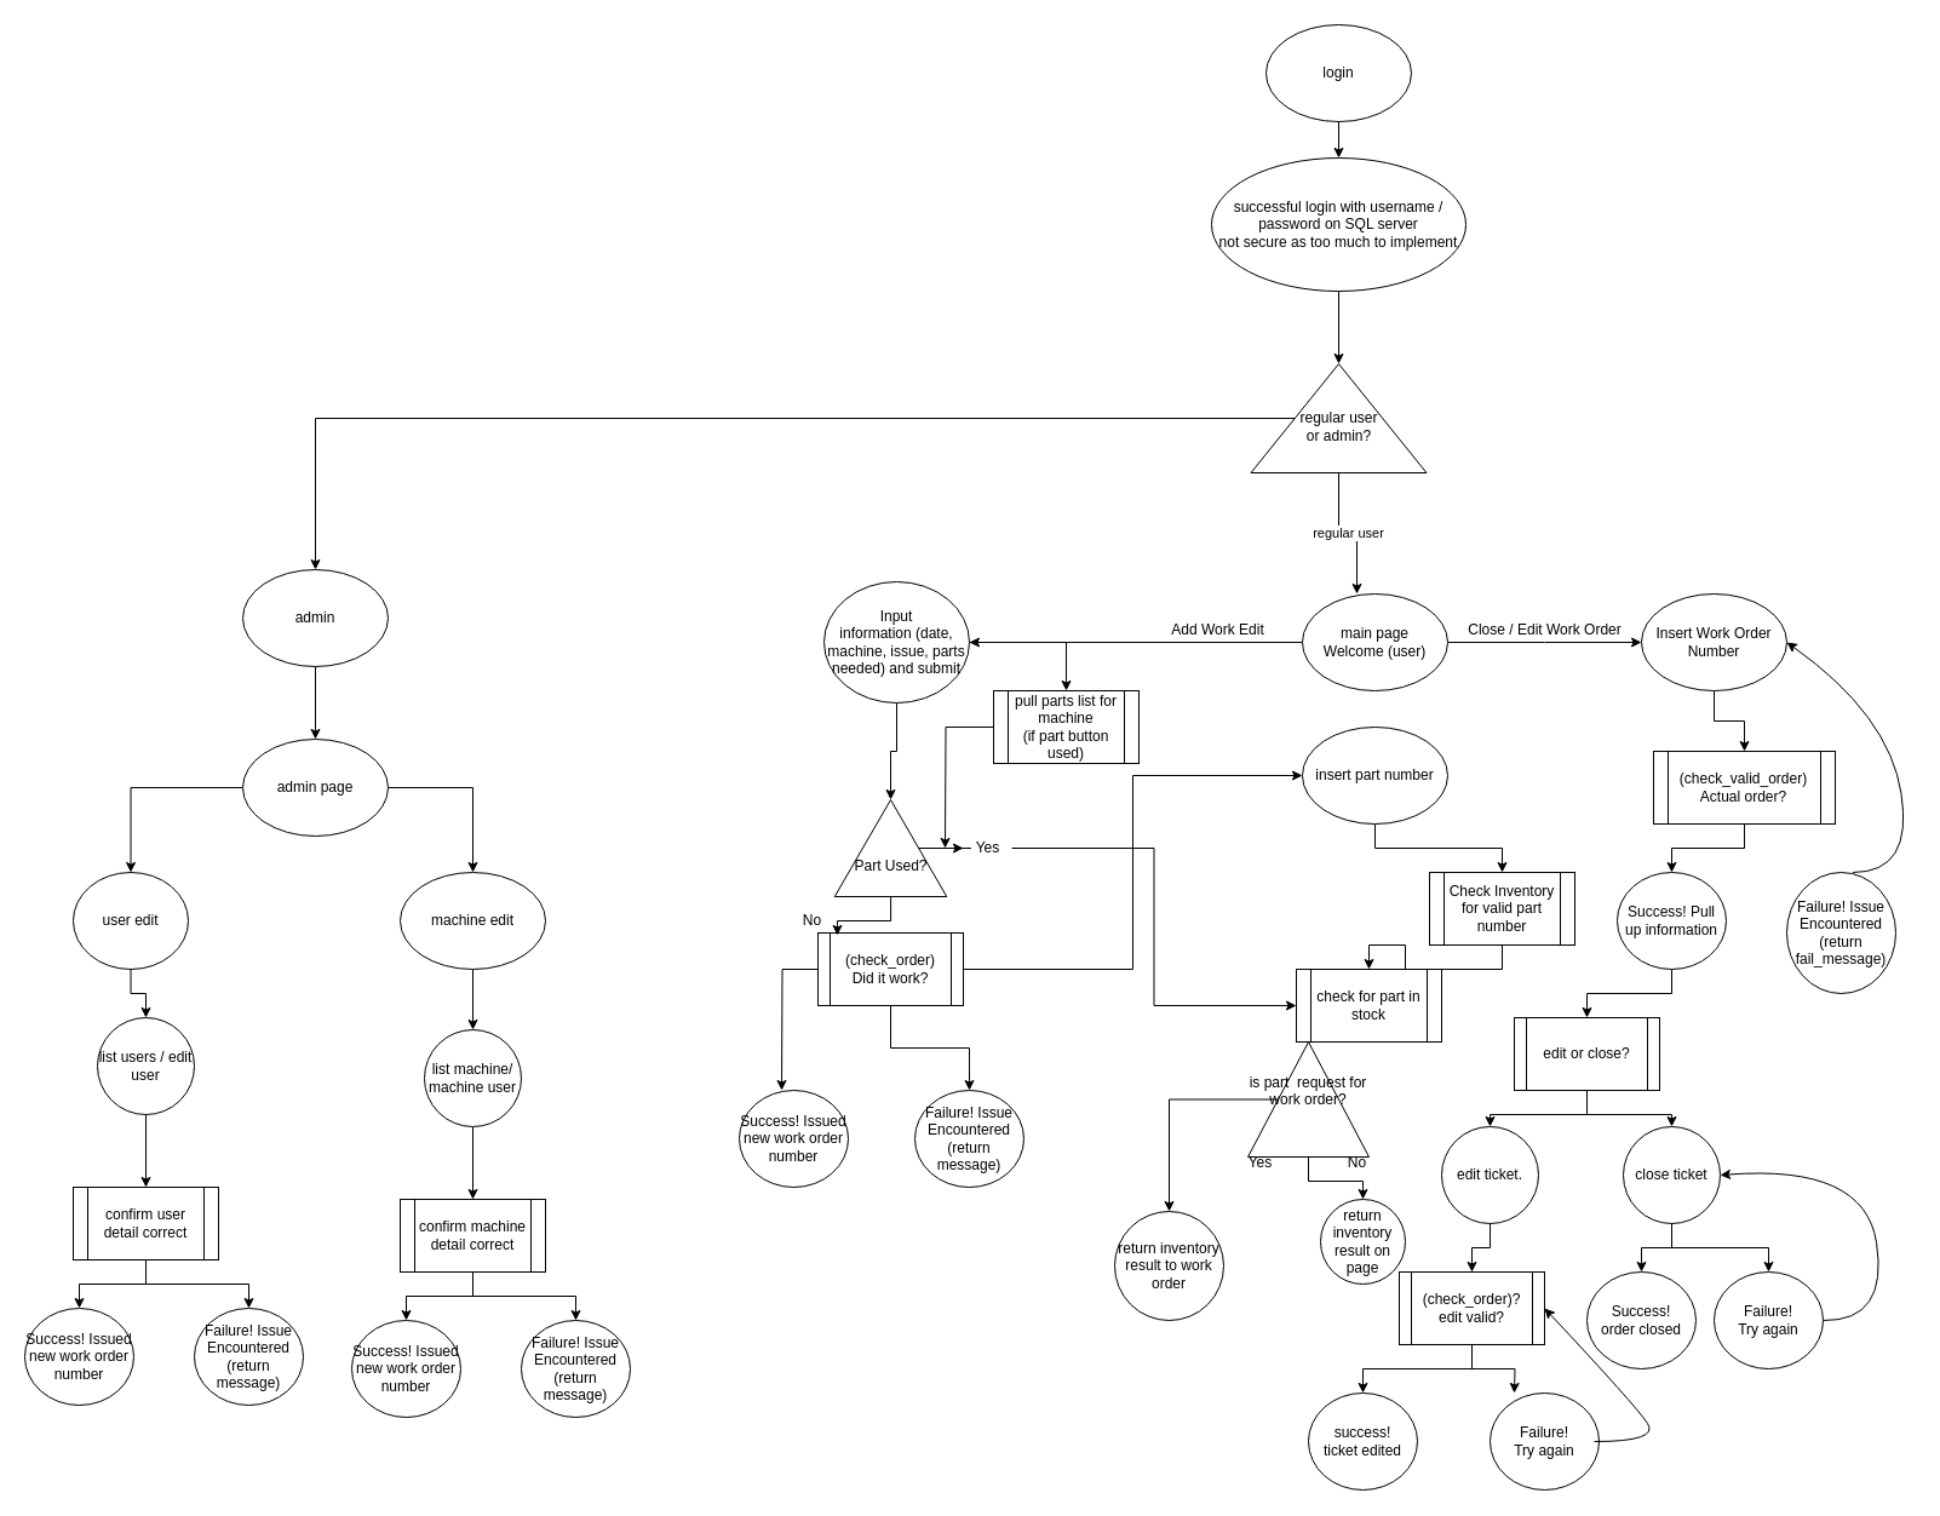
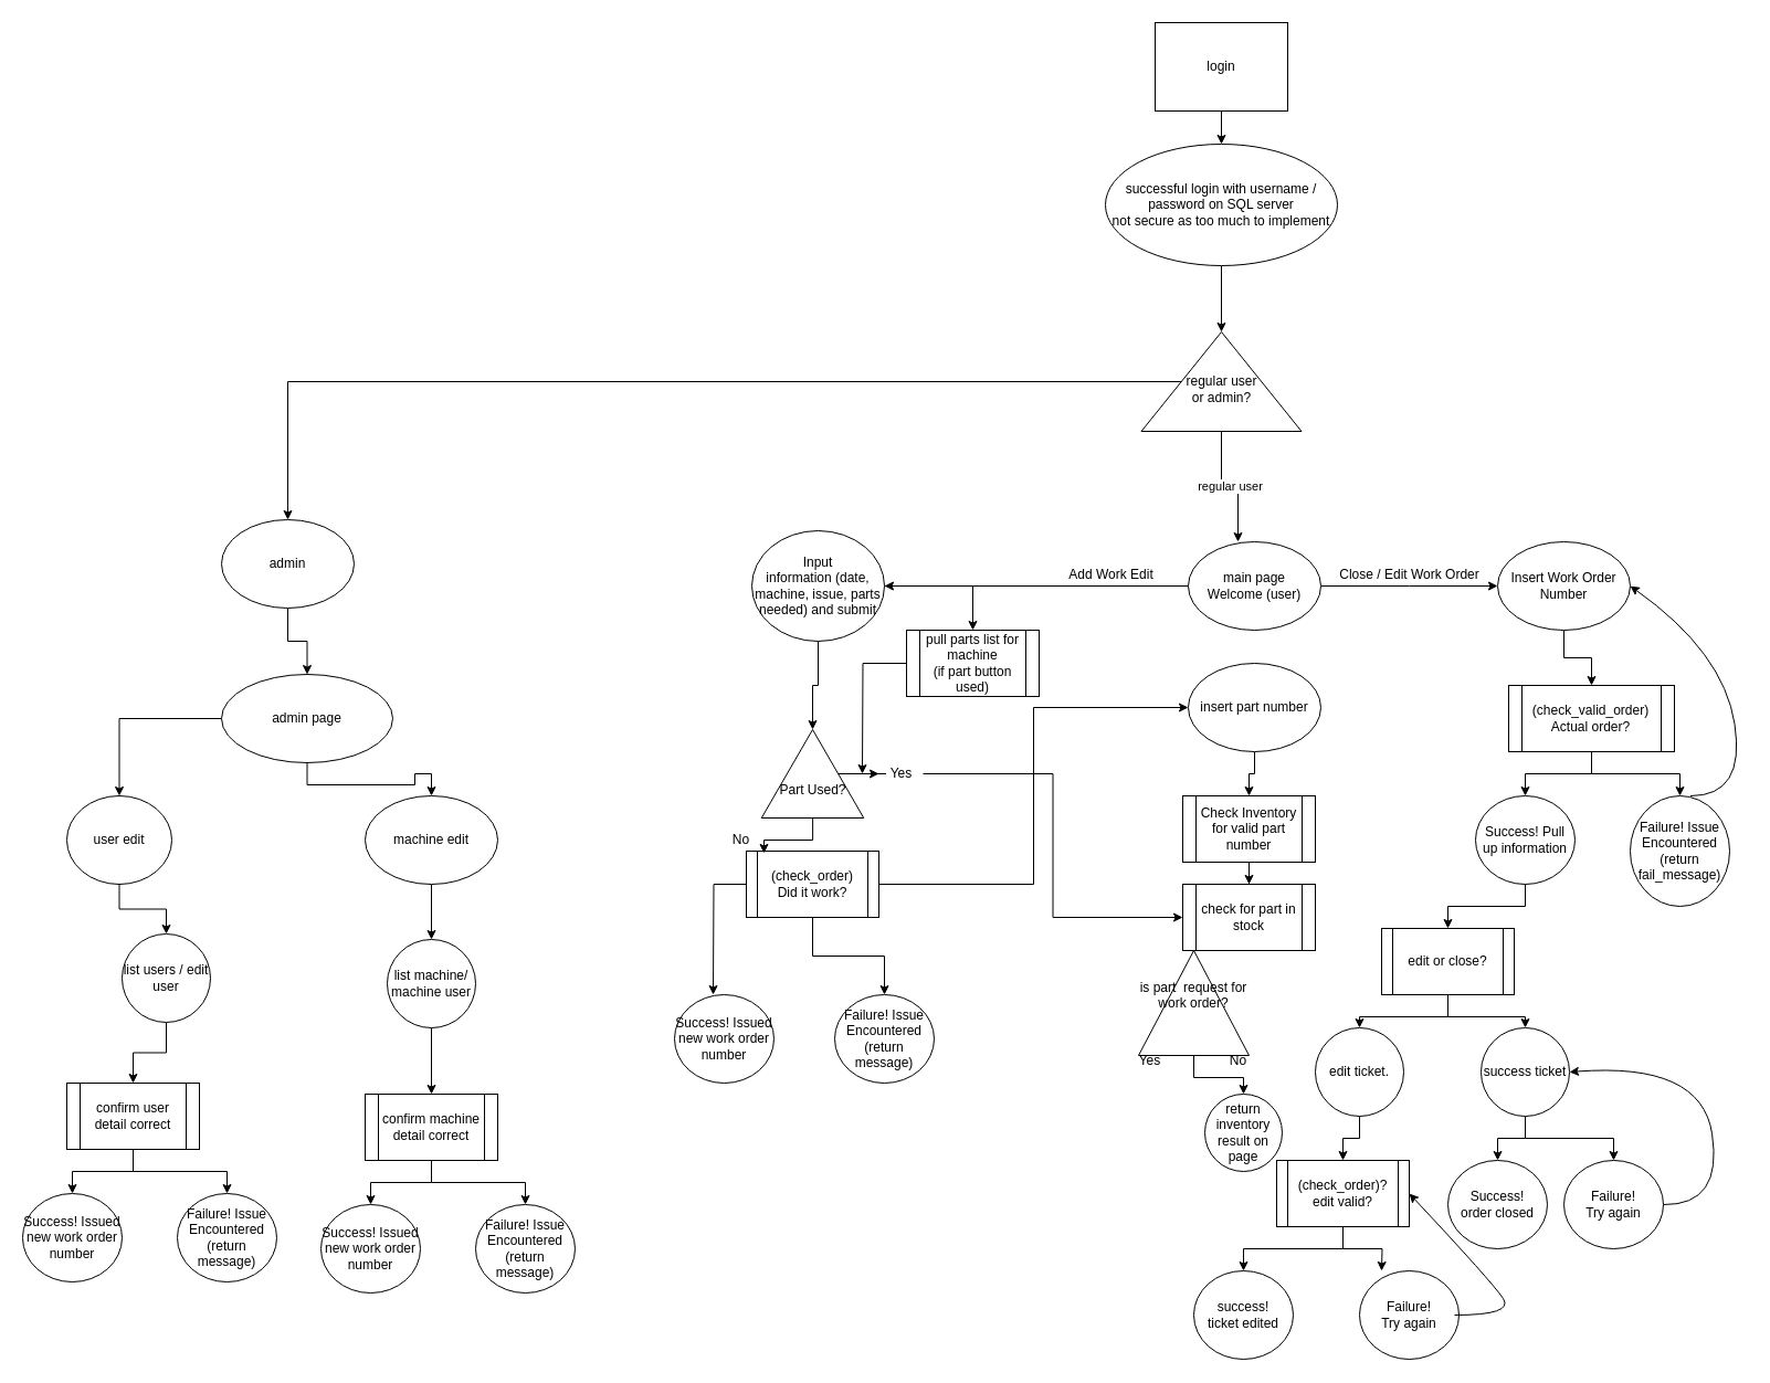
- <mxCell id="2" value="&lt;div&gt;login&lt;/div&gt;" style="ellipse;whiteSpace=wrap;html=1;" vertex="1" parent="1"><mxGeometry x="1045" y="20" width="120" height="80" as="geometry" /></mxCell>
+ <mxCell id="2" value="&lt;div&gt;login&lt;/div&gt;" style="whiteSpace=wrap;html=1;rounded=0;" vertex="1" parent="1"><mxGeometry x="1045" y="20" width="120" height="80" as="geometry" /></mxCell>
- <mxCell id="73" value="admin page" style="ellipse;whiteSpace=wrap;html=1;" vertex="1" parent="1"><mxGeometry x="200" y="610" width="120" height="80" as="geometry" /></mxCell>
+ <mxCell id="73" value="admin page" style="ellipse;whiteSpace=wrap;html=1;" vertex="1" parent="1"><mxGeometry x="200" y="610" width="155" height="80" as="geometry" /></mxCell>
+ <mxCell id="22" style="edgeStyle=orthogonalEdgeStyle;rounded=0;orthogonalLoop=1;jettySize=auto;html=1;entryX=0.5;entryY=0;entryDx=0;entryDy=0;" edge="1" parent="1" source="23" target="26"><mxGeometry relative="1" as="geometry" /></mxCell>
- <mxCell id="54" value="&lt;div&gt;Check Inventory for valid part number&lt;/div&gt;" style="shape=process;whiteSpace=wrap;html=1;backgroundOutline=1;" vertex="1" parent="1"><mxGeometry x="1180" y="720" width="120" height="60" as="geometry" /></mxCell>
+ <mxCell id="54" value="&lt;div&gt;Check Inventory for valid part number&lt;/div&gt;" style="shape=process;whiteSpace=wrap;html=1;backgroundOutline=1;" vertex="1" parent="1"><mxGeometry x="1070" y="720" width="120" height="60" as="geometry" /></mxCell>
- <mxCell id="77" value="list users / edit user" style="ellipse;whiteSpace=wrap;html=1;aspect=fixed;" vertex="1" parent="1"><mxGeometry x="80" y="840" width="80" height="80" as="geometry" /></mxCell>
+ <mxCell id="77" value="list users / edit user" style="ellipse;whiteSpace=wrap;html=1;aspect=fixed;" vertex="1" parent="1"><mxGeometry x="110" y="845" width="80" height="80" as="geometry" /></mxCell>
- <mxCell id="61" style="edgeStyle=orthogonalEdgeStyle;rounded=0;orthogonalLoop=1;jettySize=auto;html=1;entryX=0.5;entryY=0;entryDx=0;entryDy=0;" edge="1" parent="1" source="62" target="65"><mxGeometry relative="1" as="geometry" /></mxCell>
- <mxCell id="38" value="close ticket" style="ellipse;whiteSpace=wrap;html=1;aspect=fixed;" vertex="1" parent="1"><mxGeometry x="1340" y="930" width="80" height="80" as="geometry" /></mxCell>
+ <mxCell id="38" value="success ticket" style="ellipse;whiteSpace=wrap;html=1;aspect=fixed;" vertex="1" parent="1"><mxGeometry x="1340" y="930" width="80" height="80" as="geometry" /></mxCell>
- <mxCell id="65" value="&lt;div&gt;return inventory result to work order&lt;/div&gt;" style="ellipse;whiteSpace=wrap;html=1;aspect=fixed;" vertex="1" parent="1"><mxGeometry x="920" y="1000" width="90" height="90" as="geometry" /></mxCell>
